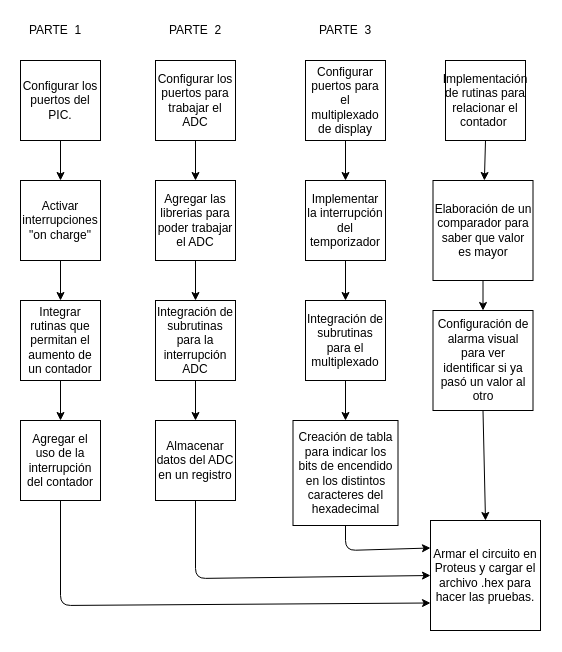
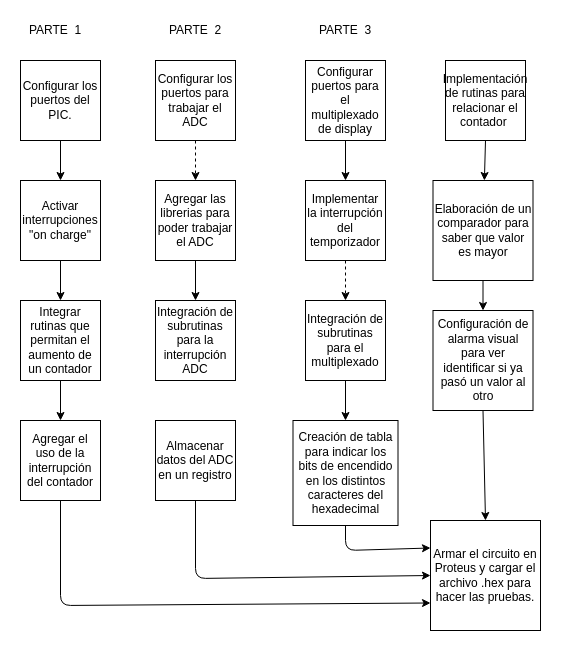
- <mxCell id="16" value="" style="endArrow=classic;html=1;exitX=0.5;exitY=1;exitDx=0;exitDy=0;" edge="1" parent="1" source="12" target="13"><mxGeometry width="50" height="50" relative="1" as="geometry"><mxPoint x="205" y="280" as="sourcePoint" /><mxPoint x="255" y="230" as="targetPoint" /></mxGeometry></mxCell>
+ <mxCell id="16" value="" style="endArrow=classic;html=1;exitX=0.5;exitY=1;exitDx=0;exitDy=0;dashed=1;" edge="1" parent="1" source="12" target="13"><mxGeometry width="50" height="50" relative="1" as="geometry"><mxPoint x="205" y="280" as="sourcePoint" /><mxPoint x="255" y="230" as="targetPoint" /></mxGeometry></mxCell>
- <mxCell id="24" value="" style="endArrow=classic;html=1;exitX=0.5;exitY=1;exitDx=0;exitDy=0;entryX=0.5;entryY=0;entryDx=0;entryDy=0;" edge="1" parent="1" source="20" target="21"><mxGeometry width="50" height="50" relative="1" as="geometry"><mxPoint x="355" y="150" as="sourcePoint" /><mxPoint x="355" y="190" as="targetPoint" /></mxGeometry></mxCell>
+ <mxCell id="24" value="" style="endArrow=classic;html=1;exitX=0.5;exitY=1;exitDx=0;exitDy=0;entryX=0.5;entryY=0;entryDx=0;entryDy=0;dashed=1;" edge="1" parent="1" source="20" target="21"><mxGeometry width="50" height="50" relative="1" as="geometry"><mxPoint x="355" y="150" as="sourcePoint" /><mxPoint x="355" y="190" as="targetPoint" /></mxGeometry></mxCell>
- <mxCell id="18" value="" style="endArrow=classic;html=1;exitX=0.5;exitY=1;exitDx=0;exitDy=0;entryX=0.5;entryY=0;entryDx=0;entryDy=0;" edge="1" parent="1" source="14" target="15"><mxGeometry width="50" height="50" relative="1" as="geometry"><mxPoint x="215" y="160" as="sourcePoint" /><mxPoint x="215" y="200" as="targetPoint" /></mxGeometry></mxCell>
